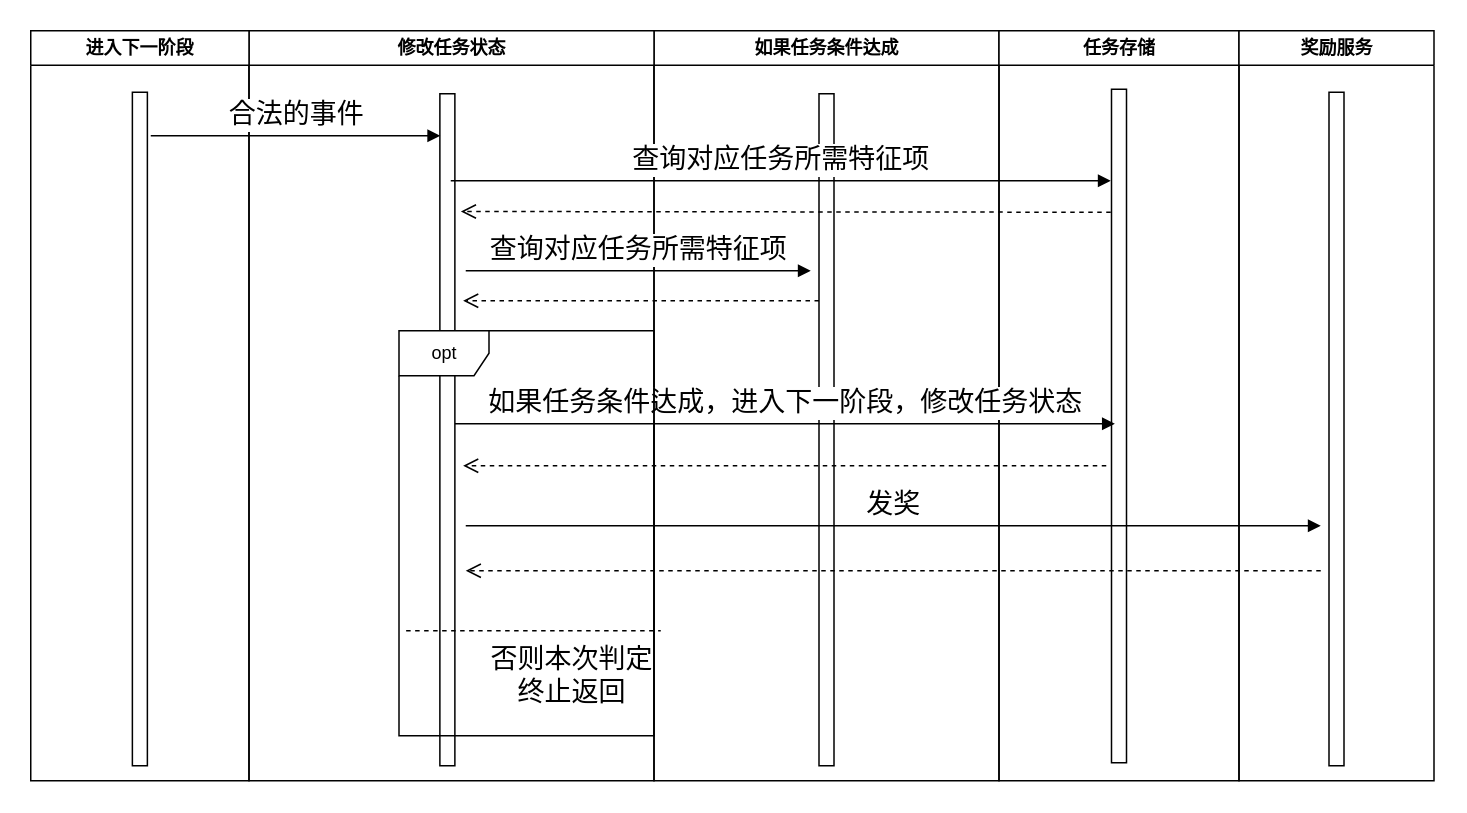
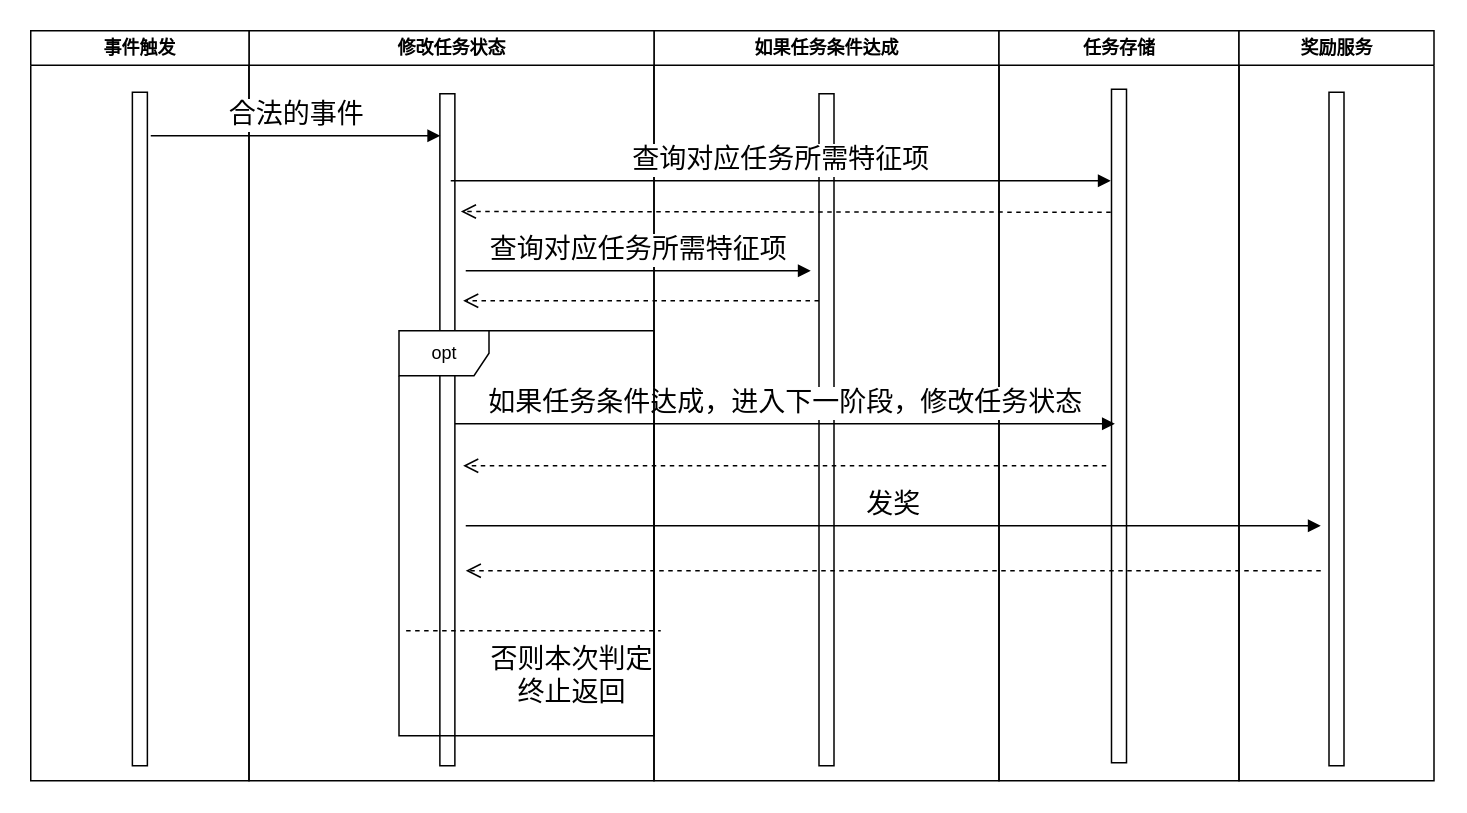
- <mxCell id="16" value="进入下一阶段" style="swimlane;whiteSpace=wrap" vertex="1" parent="1"><mxGeometry x="20" y="20" width="145.5" height="500" as="geometry" /></mxCell>
+ <mxCell id="16" value="事件触发" style="swimlane;whiteSpace=wrap" vertex="1" parent="1"><mxGeometry x="20" y="20" width="145.5" height="500" as="geometry" /></mxCell>
